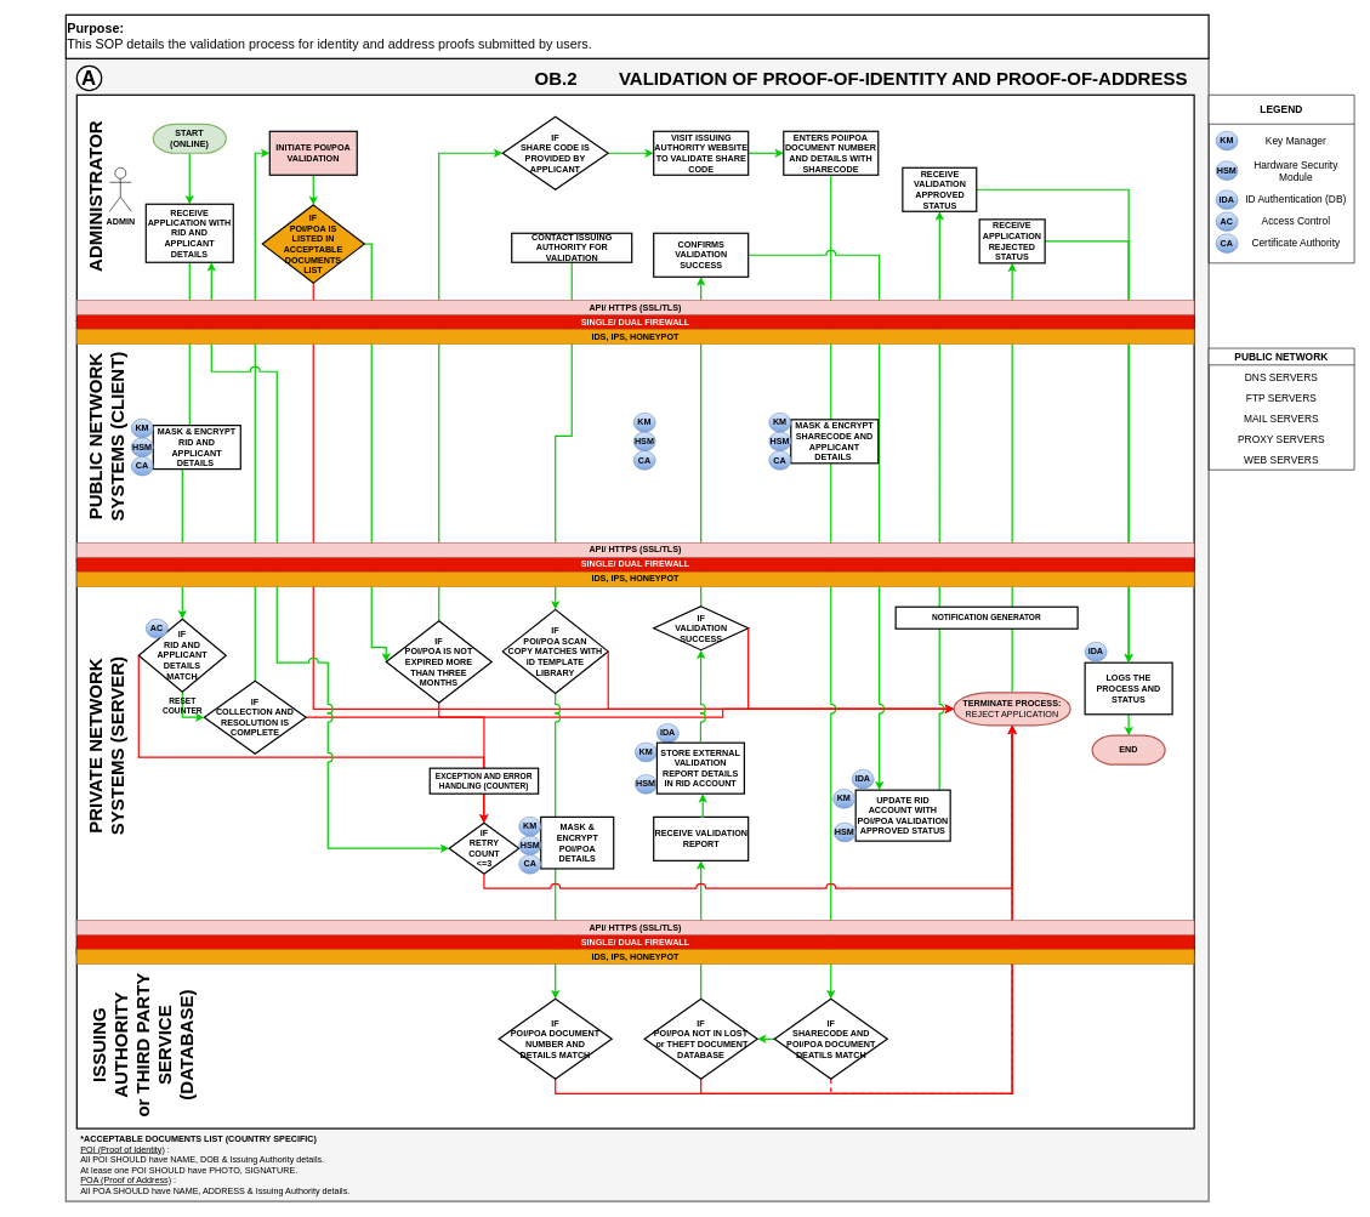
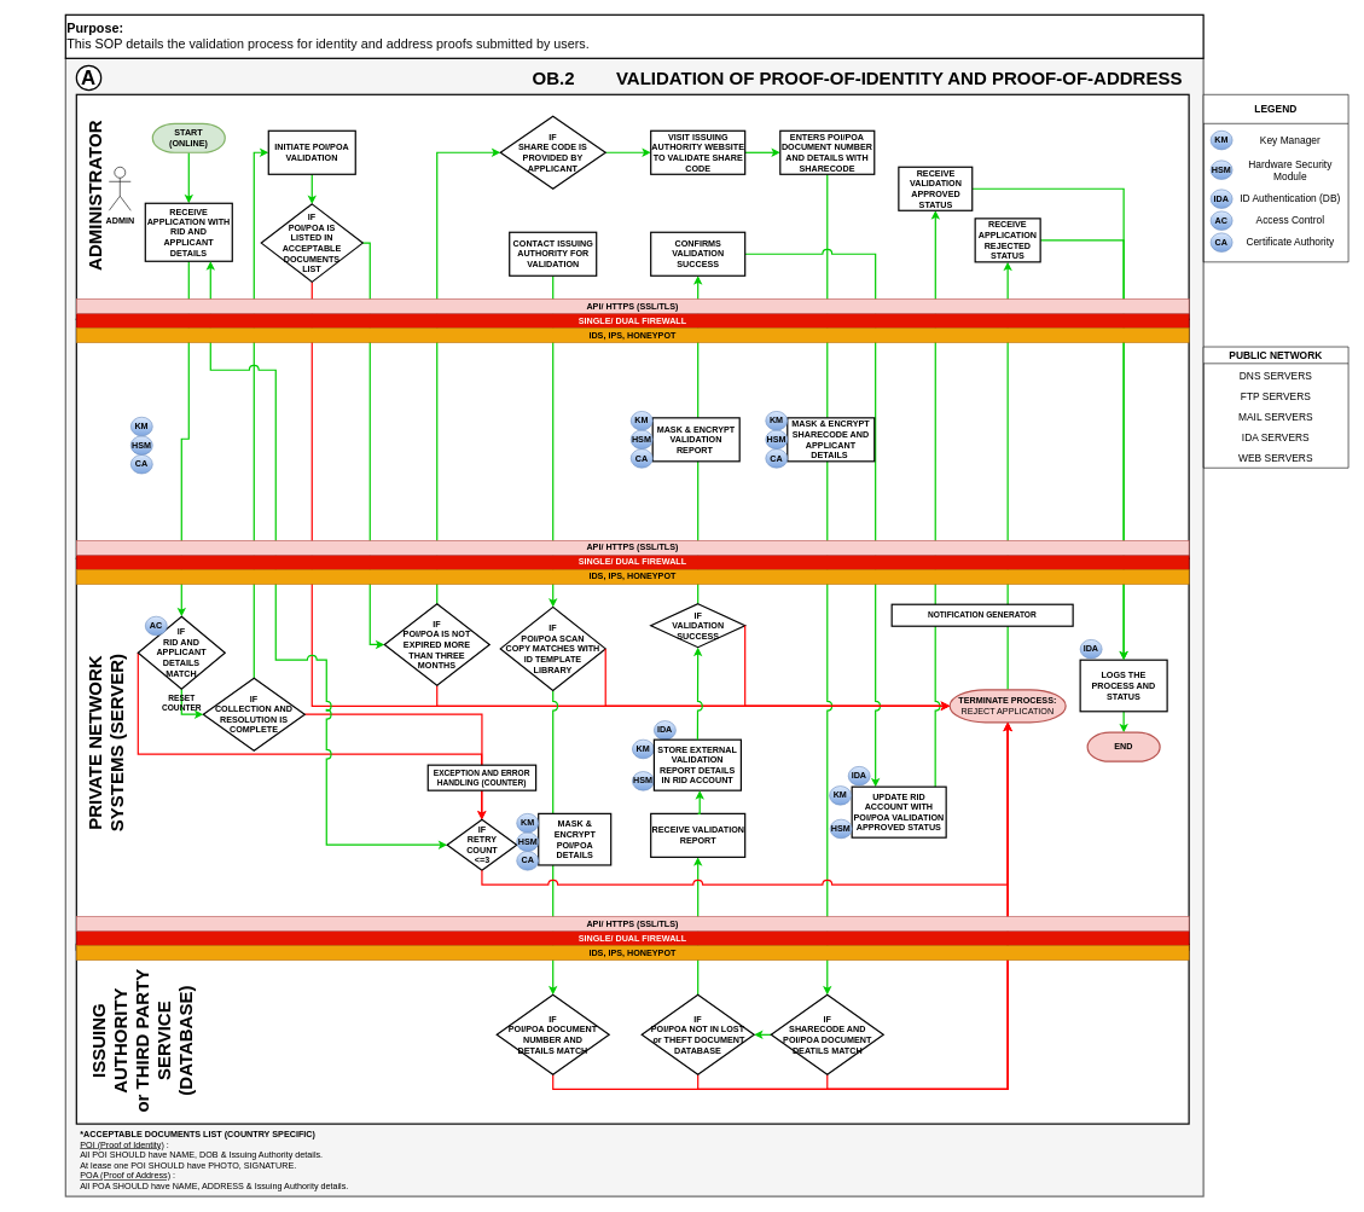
- <mxCell id="20" value="INITIATE POI/POA VALIDATION" style="rounded=0;whiteSpace=wrap;html=1;strokeWidth=2;fontStyle=1;fillColor=#f8cecc;" parent="1" vertex="1"><mxGeometry x="370" y="180" width="120" height="60" as="geometry" /></mxCell>
+ <mxCell id="20" value="INITIATE POI/POA VALIDATION" style="rounded=0;whiteSpace=wrap;html=1;strokeWidth=2;fontStyle=1" parent="1" vertex="1"><mxGeometry x="370" y="180" width="120" height="60" as="geometry" /></mxCell>
- <mxCell id="23" value="IF&lt;br&gt;POI/POA IS &lt;br&gt;LISTED IN ACCEPTABLE DOCUMENTS &lt;br&gt;LIST" style="rhombus;whiteSpace=wrap;html=1;rounded=0;strokeWidth=2;fontStyle=1;fillColor=#f0a30a;" parent="1" vertex="1"><mxGeometry x="360" y="281" width="140" height="107.5" as="geometry" /></mxCell>
+ <mxCell id="23" value="IF&lt;br&gt;POI/POA IS &lt;br&gt;LISTED IN ACCEPTABLE DOCUMENTS &lt;br&gt;LIST" style="rhombus;whiteSpace=wrap;html=1;rounded=0;strokeWidth=2;fontStyle=1;" parent="1" vertex="1"><mxGeometry x="360" y="281" width="140" height="107.5" as="geometry" /></mxCell>
- <mxCell id="32" value="CONTACT ISSUING AUTHORITY FOR VALIDATION" style="rounded=0;whiteSpace=wrap;html=1;strokeWidth=2;fontStyle=1" parent="1" vertex="1"><mxGeometry x="702.5" y="320" width="165" height="40" as="geometry" /></mxCell>
+ <mxCell id="32" value="CONTACT ISSUING AUTHORITY FOR VALIDATION" style="rounded=0;whiteSpace=wrap;html=1;strokeWidth=2;fontStyle=1" parent="1" vertex="1"><mxGeometry x="702.5" y="320" width="120" height="60" as="geometry" /></mxCell>
- <mxCell id="53" value="PUBLIC NETWORK&lt;br style=&quot;border-color: var(--border-color);&quot;&gt;SYSTEMS (CLIENT)" style="text;html=1;align=center;verticalAlign=middle;resizable=0;points=[];autosize=1;strokeColor=none;fillColor=none;fontStyle=1;fontSize=25;strokeWidth=2;horizontal=0;" parent="1" vertex="1"><mxGeometry x="110" y="505" width="70" height="190" as="geometry" /></mxCell>
- <mxCell id="65" value="PROXY SERVERS" style="text;html=1;strokeColor=none;fillColor=none;align=center;verticalAlign=middle;whiteSpace=wrap;rounded=0;fontSize=14;" parent="61" vertex="1"><mxGeometry y="111" width="200" height="28" as="geometry" /></mxCell>
+ <mxCell id="65" value="IDA SERVERS" style="text;html=1;strokeColor=none;fillColor=none;align=center;verticalAlign=middle;whiteSpace=wrap;rounded=0;fontSize=14;" parent="61" vertex="1"><mxGeometry y="111" width="200" height="28" as="geometry" /></mxCell>
+ <mxCell id="101" value="MASK &amp;amp; ENCRYPT VALIDATION REPORT&amp;nbsp;" style="rounded=0;whiteSpace=wrap;html=1;fontStyle=1;strokeWidth=2;" parent="100" vertex="1"><mxGeometry x="30" y="9" width="120" height="60" as="geometry" /></mxCell>
- <mxCell id="57" value="MASK &amp;amp; ENCRYPT RID AND APPLICANT DETAILS&amp;nbsp;" style="rounded=0;whiteSpace=wrap;html=1;fontStyle=1;strokeWidth=2;" parent="56" vertex="1"><mxGeometry x="30" y="9" width="120" height="60" as="geometry" /></mxCell>
- <mxCell id="26" value="IF&lt;br&gt;POI/POA IS NOT EXPIRED MORE &lt;br&gt;THAN THREE &lt;br&gt;MONTHS" style="rhombus;whiteSpace=wrap;html=1;rounded=0;strokeWidth=2;fontStyle=1;" parent="1" vertex="1"><mxGeometry x="530" y="852.5" width="145" height="112.5" as="geometry" /></mxCell>
+ <mxCell id="26" value="IF&lt;br&gt;POI/POA IS NOT EXPIRED MORE &lt;br&gt;THAN THREE &lt;br&gt;MONTHS" style="rhombus;whiteSpace=wrap;html=1;rounded=0;strokeWidth=2;fontStyle=1;" parent="1" vertex="1"><mxGeometry x="530" y="832.5" width="145" height="112.5" as="geometry" /></mxCell>
- <mxCell id="40" style="edgeStyle=orthogonalEdgeStyle;rounded=0;orthogonalLoop=1;jettySize=auto;html=1;exitX=0.5;exitY=1;exitDx=0;exitDy=0;entryX=0.5;entryY=1;entryDx=0;entryDy=0;entryPerimeter=0;strokeColor=#FF0000;fontColor=#FF0000;strokeWidth=2;fontStyle=1;dashed=1;" parent="1" source="41" target="46" edge="1"><mxGeometry relative="1" as="geometry"><mxPoint x="1480" y="960" as="targetPoint" /></mxGeometry></mxCell>
+ <mxCell id="40" style="edgeStyle=orthogonalEdgeStyle;rounded=0;orthogonalLoop=1;jettySize=auto;html=1;exitX=0.5;exitY=1;exitDx=0;exitDy=0;entryX=0.5;entryY=1;entryDx=0;entryDy=0;entryPerimeter=0;strokeColor=#FF0000;fontColor=#FF0000;strokeWidth=2;fontStyle=1;" parent="1" source="41" target="46" edge="1"><mxGeometry relative="1" as="geometry"><mxPoint x="1480" y="960" as="targetPoint" /></mxGeometry></mxCell>
